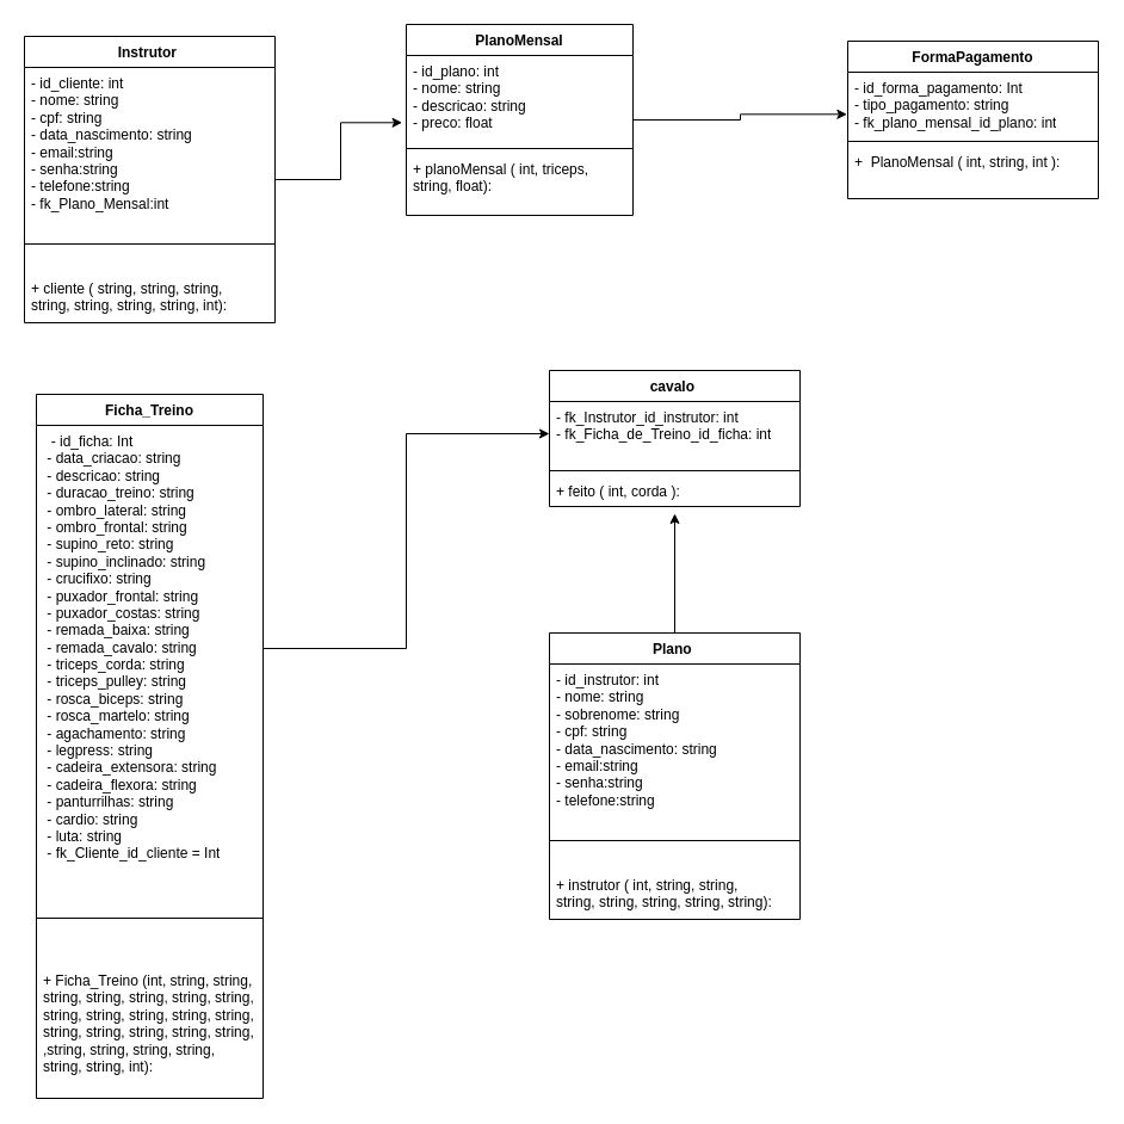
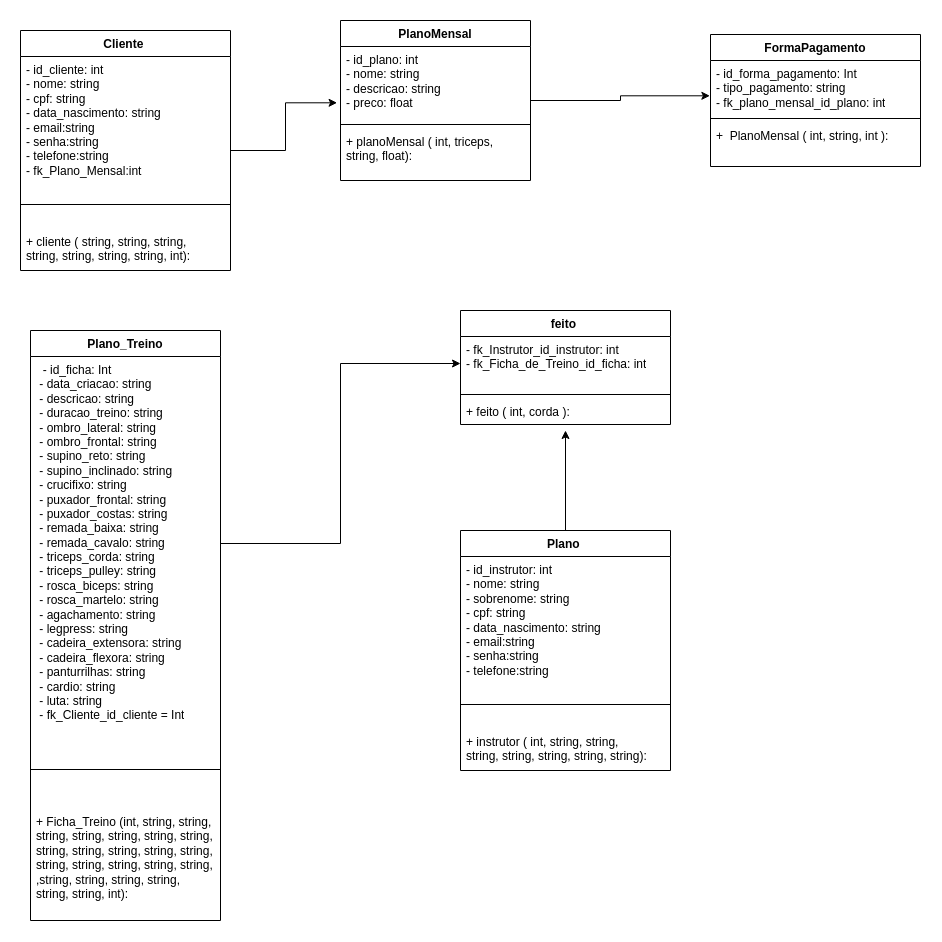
- <mxCell id="3" value="Instrutor&amp;nbsp;" style="swimlane;fontStyle=1;align=center;verticalAlign=top;childLayout=stackLayout;horizontal=1;startSize=26;horizontalStack=0;resizeParent=1;resizeParentMax=0;resizeLast=0;collapsible=1;marginBottom=0;whiteSpace=wrap;html=1;" vertex="1" parent="1"><mxGeometry x="20" y="30" width="210" height="240" as="geometry" /></mxCell>
+ <mxCell id="3" value="Cliente&amp;nbsp;" style="swimlane;fontStyle=1;align=center;verticalAlign=top;childLayout=stackLayout;horizontal=1;startSize=26;horizontalStack=0;resizeParent=1;resizeParentMax=0;resizeLast=0;collapsible=1;marginBottom=0;whiteSpace=wrap;html=1;" vertex="1" parent="1"><mxGeometry x="20" y="30" width="210" height="240" as="geometry" /></mxCell>
- <mxCell id="7" value="cavalo&amp;nbsp;" style="swimlane;fontStyle=1;align=center;verticalAlign=top;childLayout=stackLayout;horizontal=1;startSize=26;horizontalStack=0;resizeParent=1;resizeParentMax=0;resizeLast=0;collapsible=1;marginBottom=0;whiteSpace=wrap;html=1;" vertex="1" parent="1"><mxGeometry x="460" y="310" width="210" height="114" as="geometry" /></mxCell>
+ <mxCell id="7" value="feito&amp;nbsp;" style="swimlane;fontStyle=1;align=center;verticalAlign=top;childLayout=stackLayout;horizontal=1;startSize=26;horizontalStack=0;resizeParent=1;resizeParentMax=0;resizeLast=0;collapsible=1;marginBottom=0;whiteSpace=wrap;html=1;" vertex="1" parent="1"><mxGeometry x="460" y="310" width="210" height="114" as="geometry" /></mxCell>
- <mxCell id="20" value="Ficha_Treino" style="swimlane;fontStyle=1;align=center;verticalAlign=top;childLayout=stackLayout;horizontal=1;startSize=26;horizontalStack=0;resizeParent=1;resizeParentMax=0;resizeLast=0;collapsible=1;marginBottom=0;whiteSpace=wrap;html=1;" vertex="1" parent="1"><mxGeometry x="30" y="330" width="190" height="590" as="geometry" /></mxCell>
+ <mxCell id="20" value="Plano_Treino" style="swimlane;fontStyle=1;align=center;verticalAlign=top;childLayout=stackLayout;horizontal=1;startSize=26;horizontalStack=0;resizeParent=1;resizeParentMax=0;resizeLast=0;collapsible=1;marginBottom=0;whiteSpace=wrap;html=1;" vertex="1" parent="1"><mxGeometry x="30" y="330" width="190" height="590" as="geometry" /></mxCell>
